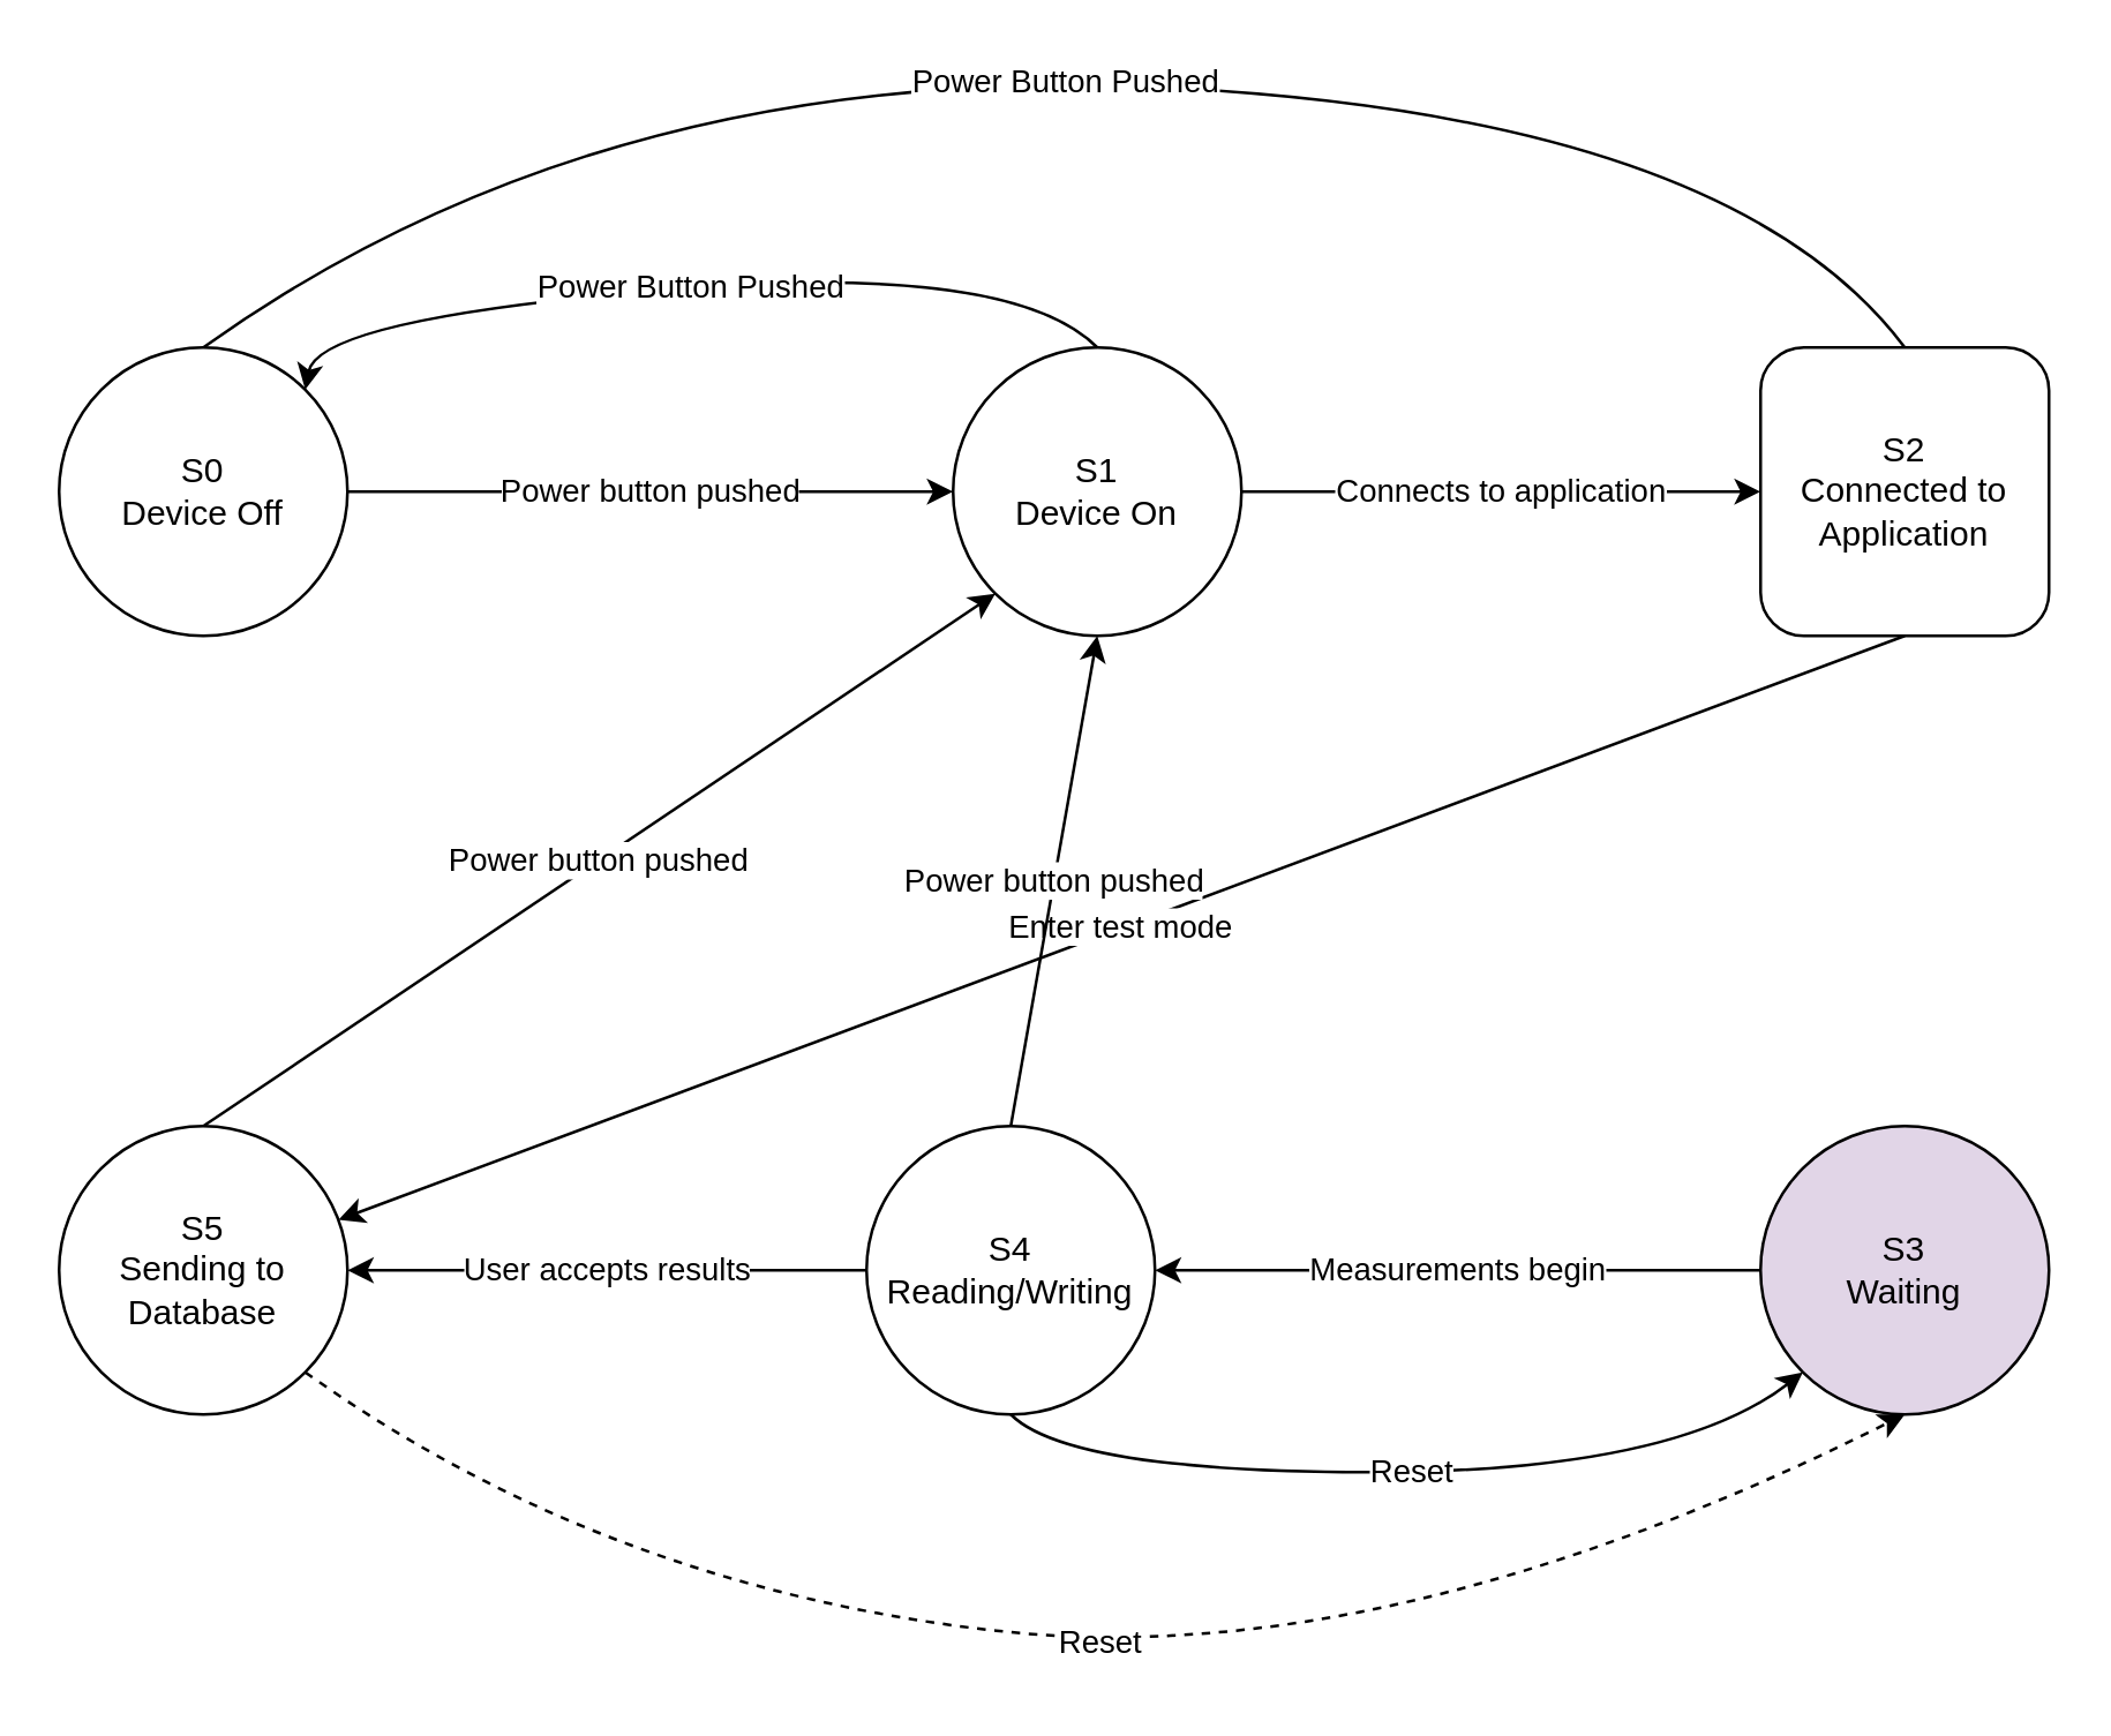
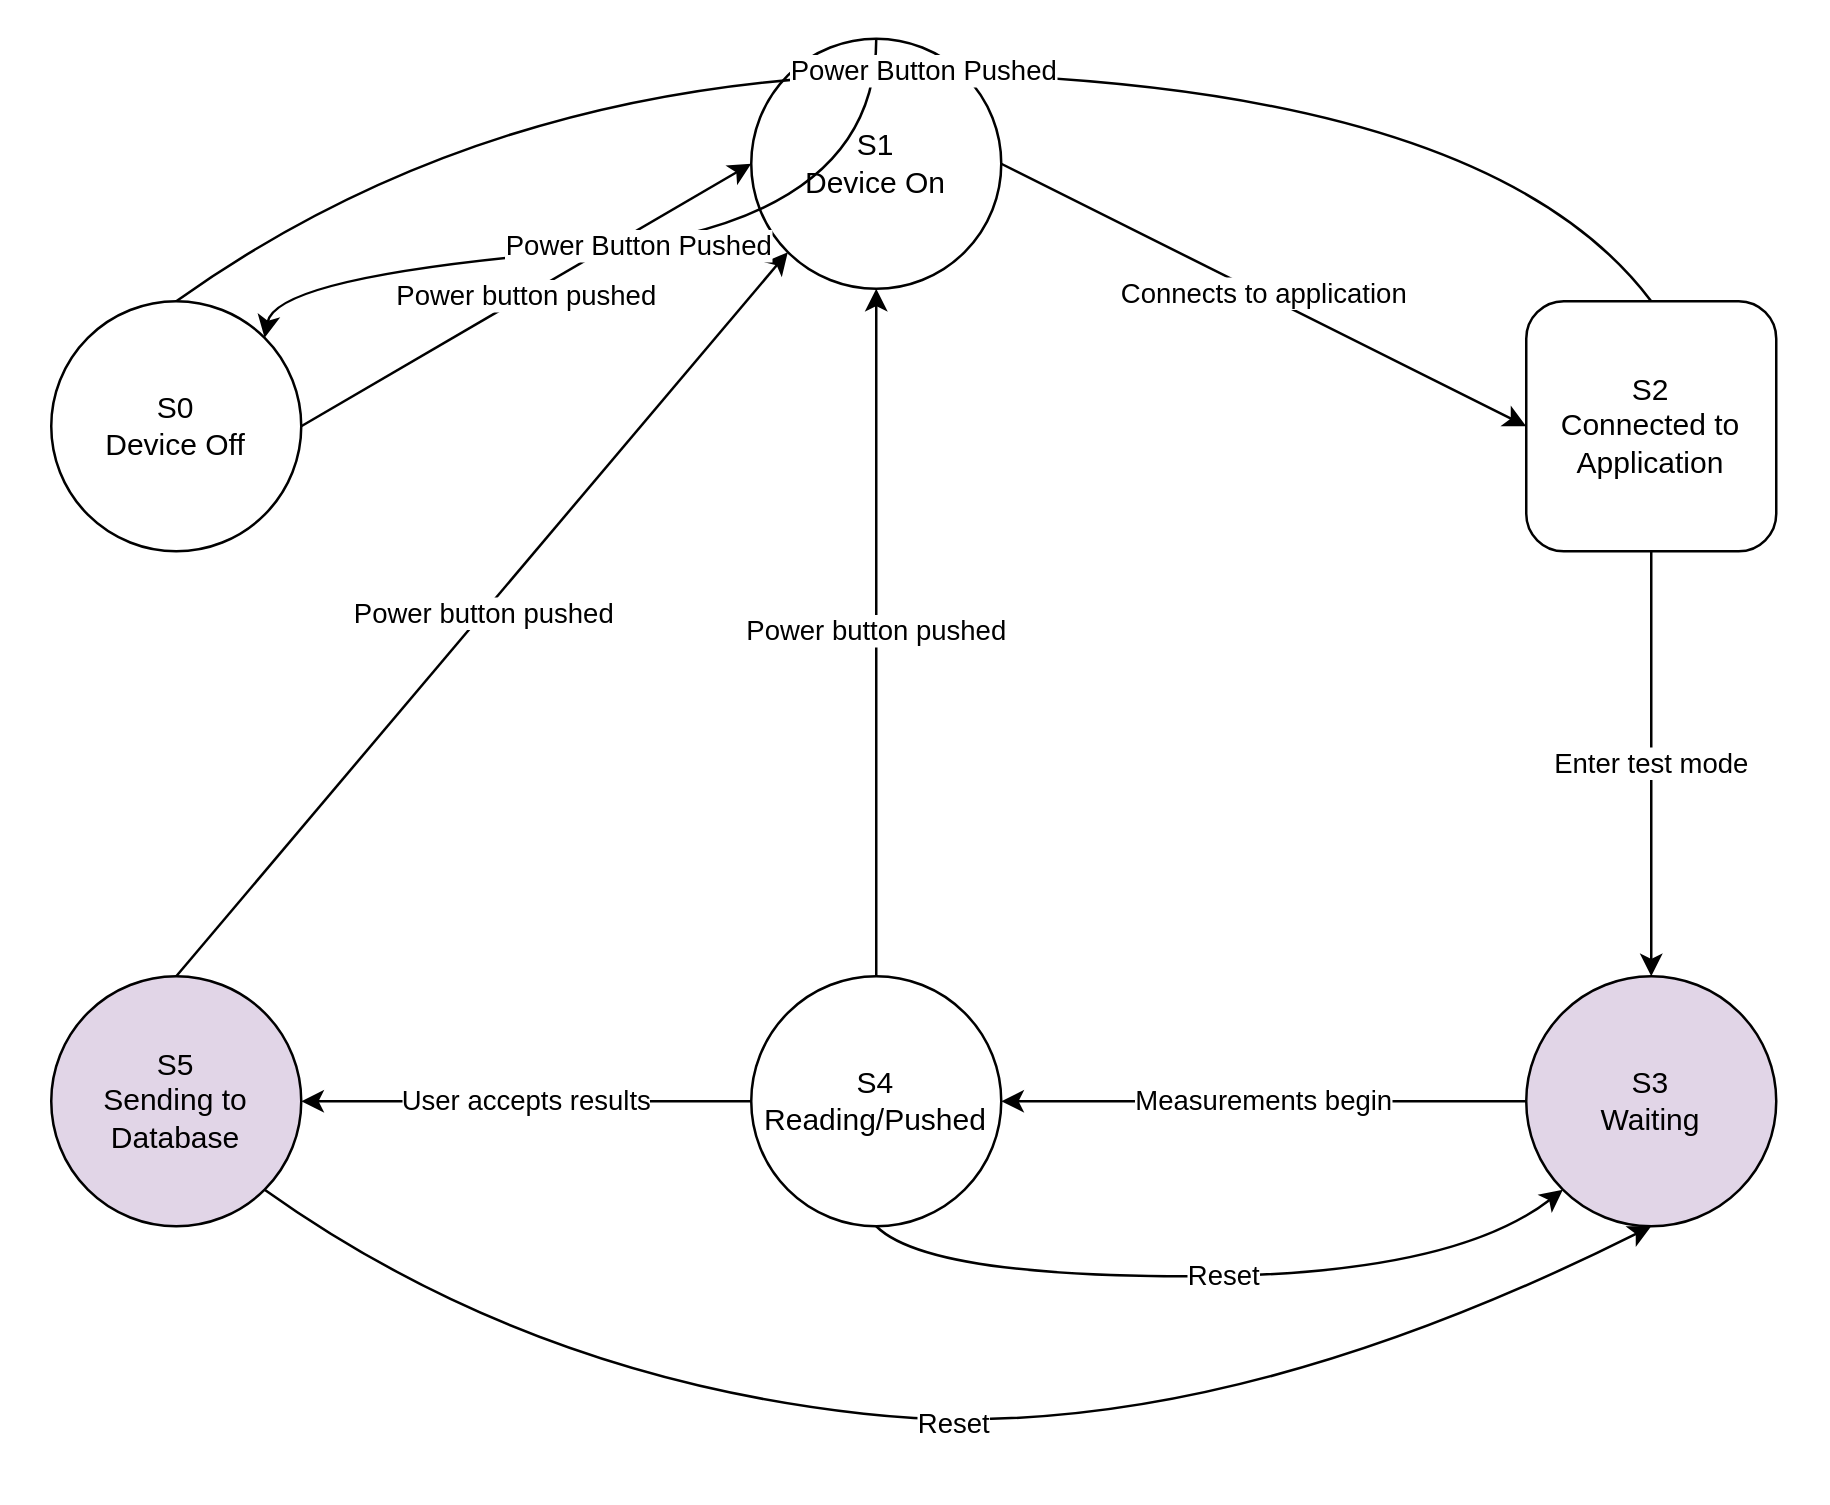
- <mxCell id="4" value="S1&lt;br&gt;Device On" style="ellipse;whiteSpace=wrap;html=1;aspect=fixed;" vertex="1" parent="1"><mxGeometry x="330" y="120" width="100" height="100" as="geometry" /></mxCell>
+ <mxCell id="4" value="S1&lt;br&gt;Device On" style="ellipse;whiteSpace=wrap;html=1;aspect=fixed;" vertex="1" parent="1"><mxGeometry x="300" y="15" width="100" height="100" as="geometry" /></mxCell>
- <mxCell id="8" value="Enter test mode" style="endArrow=classic;html=1;rounded=0;exitX=0.5;exitY=1;exitDx=0;exitDy=0;" edge="1" parent="1" source="5" target="12"><mxGeometry width="50" height="50" relative="1" as="geometry"><mxPoint x="530" y="280" as="sourcePoint" /><mxPoint x="580" y="230" as="targetPoint" /></mxGeometry></mxCell>
+ <mxCell id="8" value="Enter test mode" style="endArrow=classic;html=1;rounded=0;exitX=0.5;exitY=1;exitDx=0;exitDy=0;entryX=0.5;entryY=0;entryDx=0;entryDy=0;" edge="1" parent="1" source="5" target="7"><mxGeometry width="50" height="50" relative="1" as="geometry"><mxPoint x="530" y="280" as="sourcePoint" /><mxPoint x="580" y="230" as="targetPoint" /></mxGeometry></mxCell>
- <mxCell id="12" value="S5&lt;br&gt;Sending to Database" style="ellipse;whiteSpace=wrap;html=1;aspect=fixed;" vertex="1" parent="1"><mxGeometry x="20" y="390" width="100" height="100" as="geometry" /></mxCell>
+ <mxCell id="12" value="S5&lt;br&gt;Sending to Database" style="ellipse;whiteSpace=wrap;html=1;aspect=fixed;fillColor=#e1d5e7;" vertex="1" parent="1"><mxGeometry x="20" y="390" width="100" height="100" as="geometry" /></mxCell>
- <mxCell id="10" value="S4&lt;br&gt;Reading/Writing" style="ellipse;whiteSpace=wrap;html=1;aspect=fixed;" vertex="1" parent="1"><mxGeometry x="300" y="390" width="100" height="100" as="geometry" /></mxCell>
+ <mxCell id="10" value="S4&lt;br&gt;Reading/Pushed" style="ellipse;whiteSpace=wrap;html=1;aspect=fixed;" vertex="1" parent="1"><mxGeometry x="300" y="390" width="100" height="100" as="geometry" /></mxCell>
- <mxCell id="13" value="Reset" style="curved=1;endArrow=classic;html=1;rounded=0;exitX=1;exitY=1;exitDx=0;exitDy=0;entryX=0.5;entryY=1;entryDx=0;entryDy=0;dashed=1;" edge="1" parent="1" source="12" target="7"><mxGeometry width="50" height="50" relative="1" as="geometry"><mxPoint x="110" y="340" as="sourcePoint" /><mxPoint x="580" y="560" as="targetPoint" /><Array as="points"><mxPoint x="210" y="550" /><mxPoint x="480" y="580" /></Array></mxGeometry></mxCell>
+ <mxCell id="13" value="Reset" style="curved=1;endArrow=classic;html=1;rounded=0;exitX=1;exitY=1;exitDx=0;exitDy=0;entryX=0.5;entryY=1;entryDx=0;entryDy=0;" edge="1" parent="1" source="12" target="7"><mxGeometry width="50" height="50" relative="1" as="geometry"><mxPoint x="110" y="340" as="sourcePoint" /><mxPoint x="580" y="560" as="targetPoint" /><Array as="points"><mxPoint x="210" y="550" /><mxPoint x="480" y="580" /></Array></mxGeometry></mxCell>
